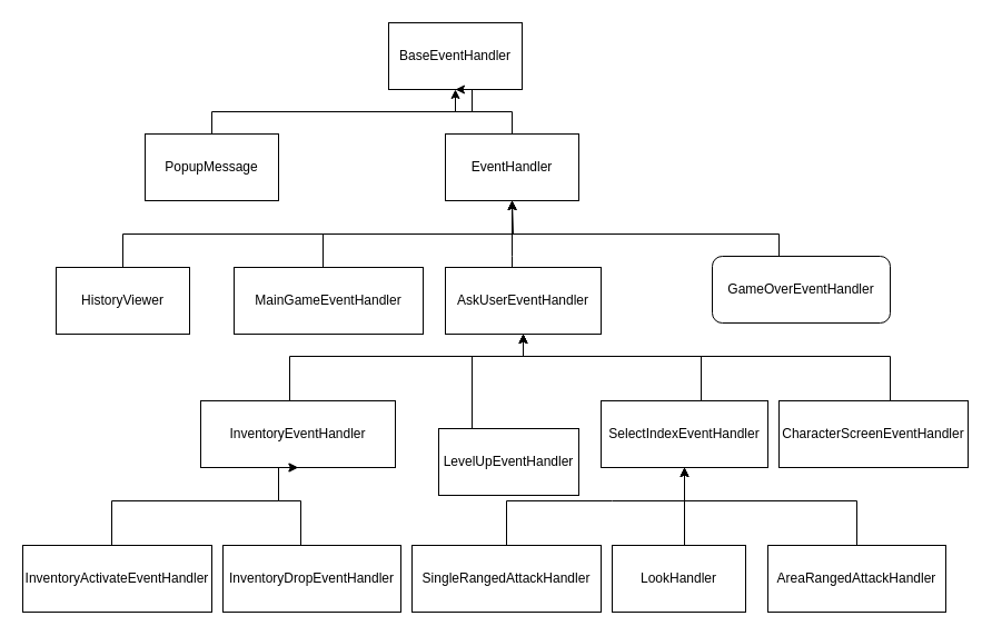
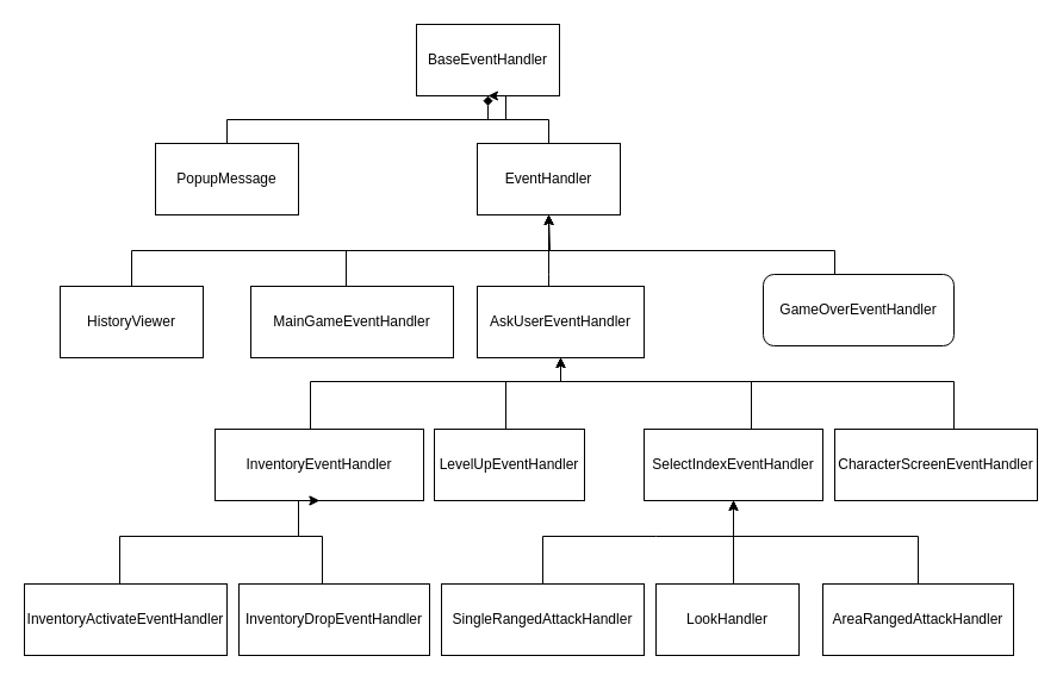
- <mxCell id="5" style="edgeStyle=orthogonalEdgeStyle;rounded=0;orthogonalLoop=1;jettySize=auto;html=1;entryX=0.5;entryY=1;entryDx=0;entryDy=0;" edge="1" parent="1" source="6" target="2"><mxGeometry relative="1" as="geometry" /></mxCell>
+ <mxCell id="5" style="edgeStyle=orthogonalEdgeStyle;rounded=0;orthogonalLoop=1;jettySize=auto;html=1;entryX=0.5;entryY=1;entryDx=0;entryDy=0;endArrow=diamond;" edge="1" parent="1" source="6" target="2"><mxGeometry relative="1" as="geometry" /></mxCell>
- <mxCell id="18" value="LevelUpEventHandler" style="rounded=0;whiteSpace=wrap;html=1;" vertex="1" parent="1"><mxGeometry x="394" y="385" width="126" height="60" as="geometry" /></mxCell>
+ <mxCell id="18" value="LevelUpEventHandler" style="rounded=0;whiteSpace=wrap;html=1;" vertex="1" parent="1"><mxGeometry x="364" y="360" width="126" height="60" as="geometry" /></mxCell>
